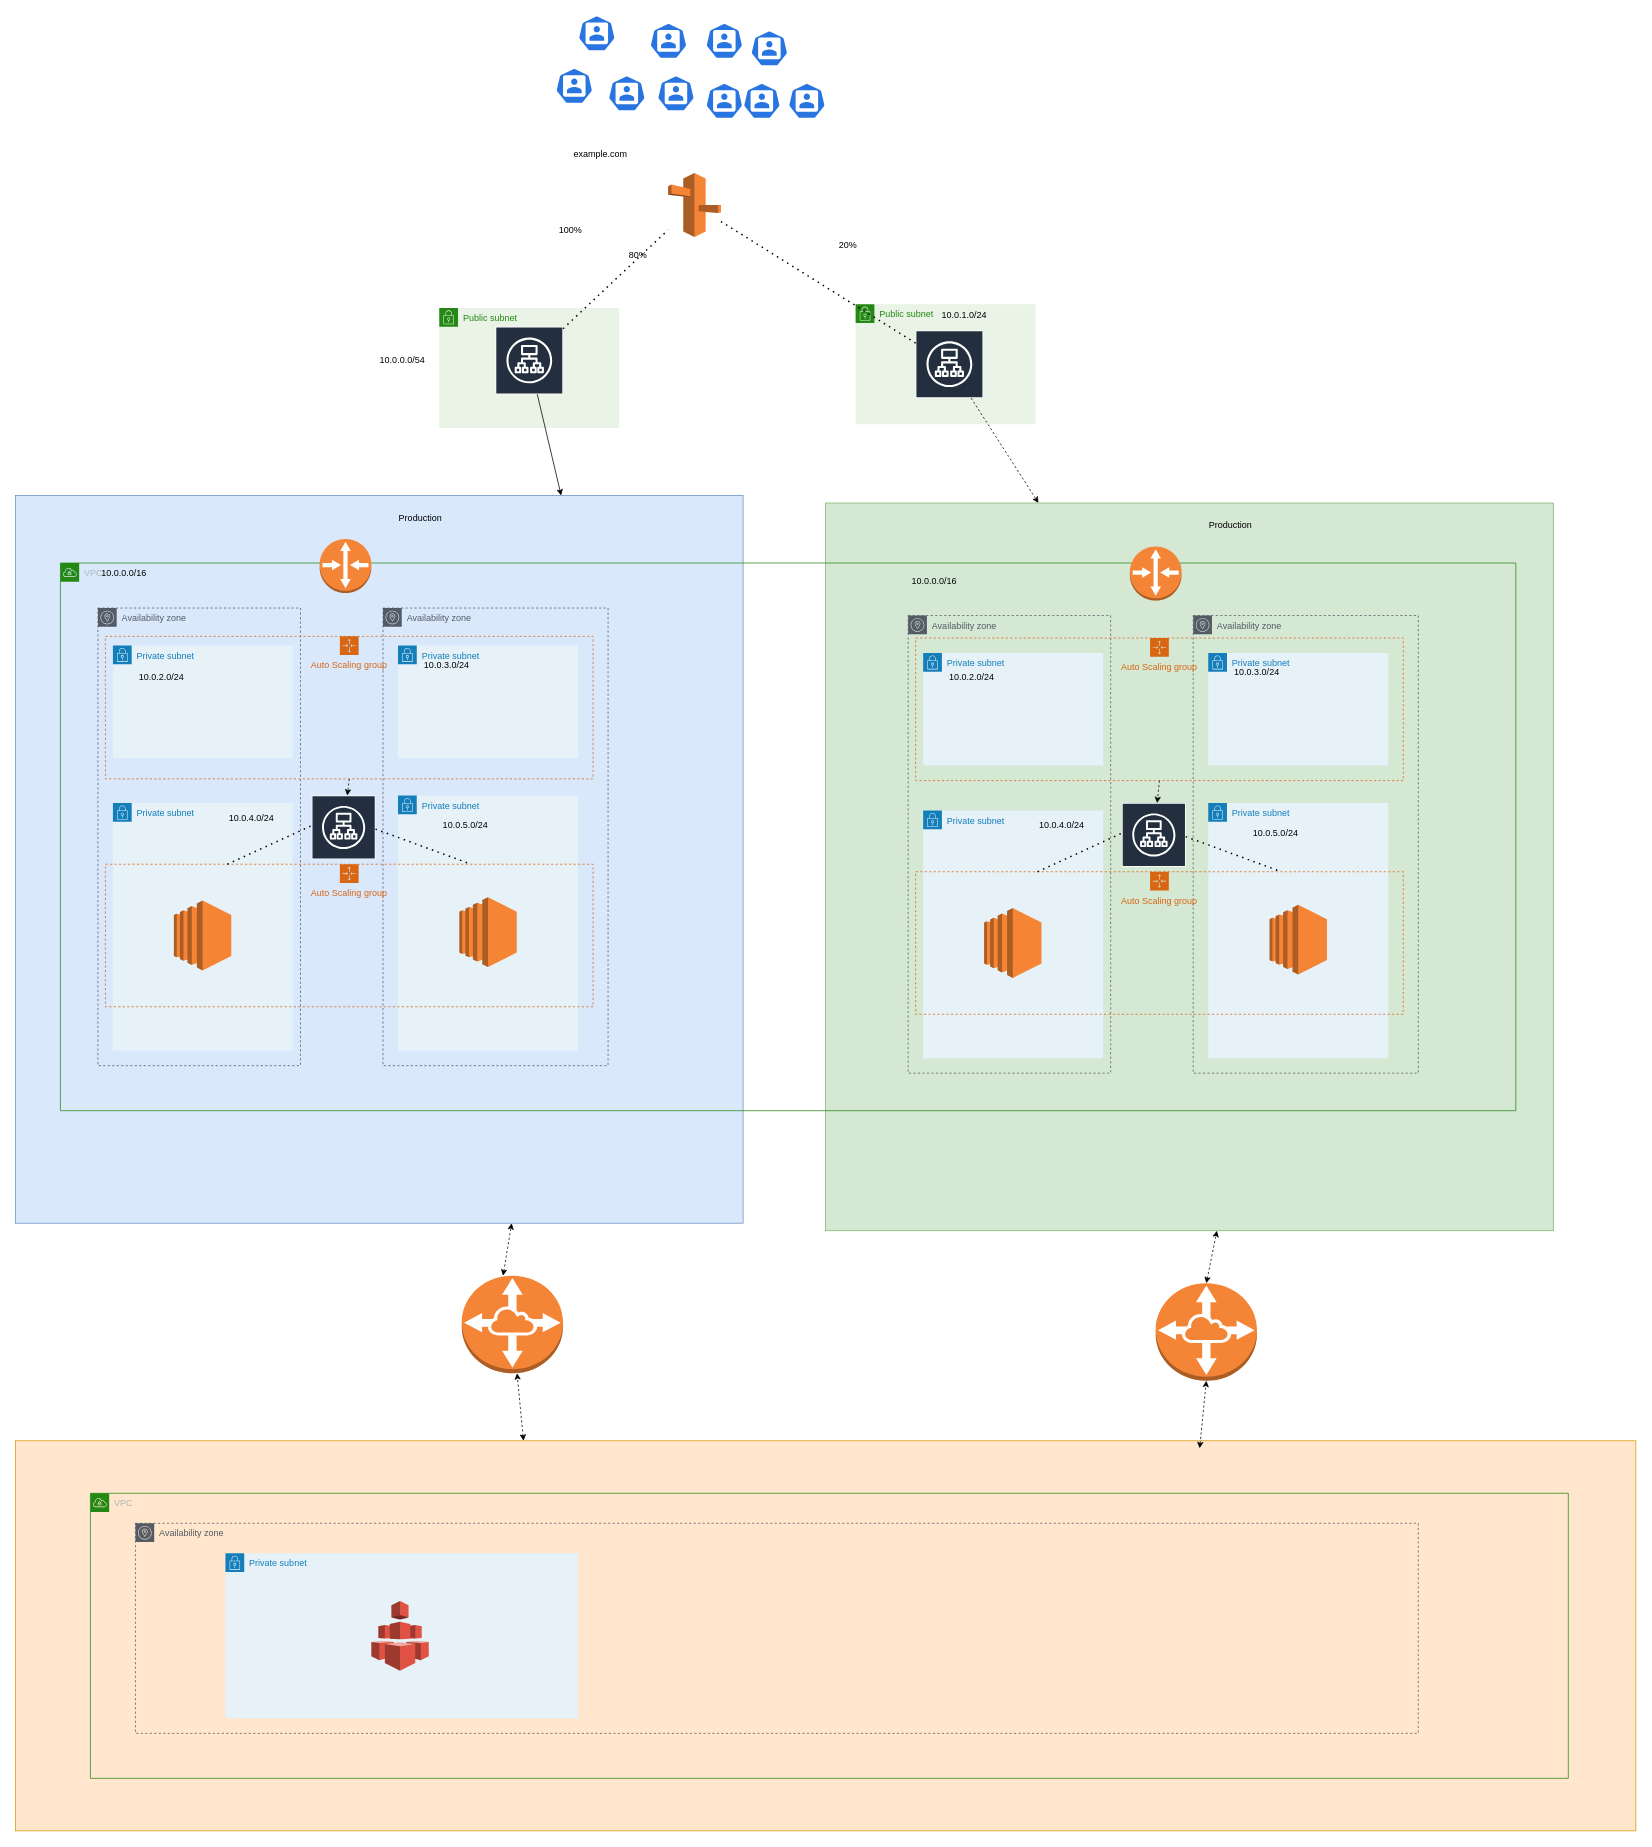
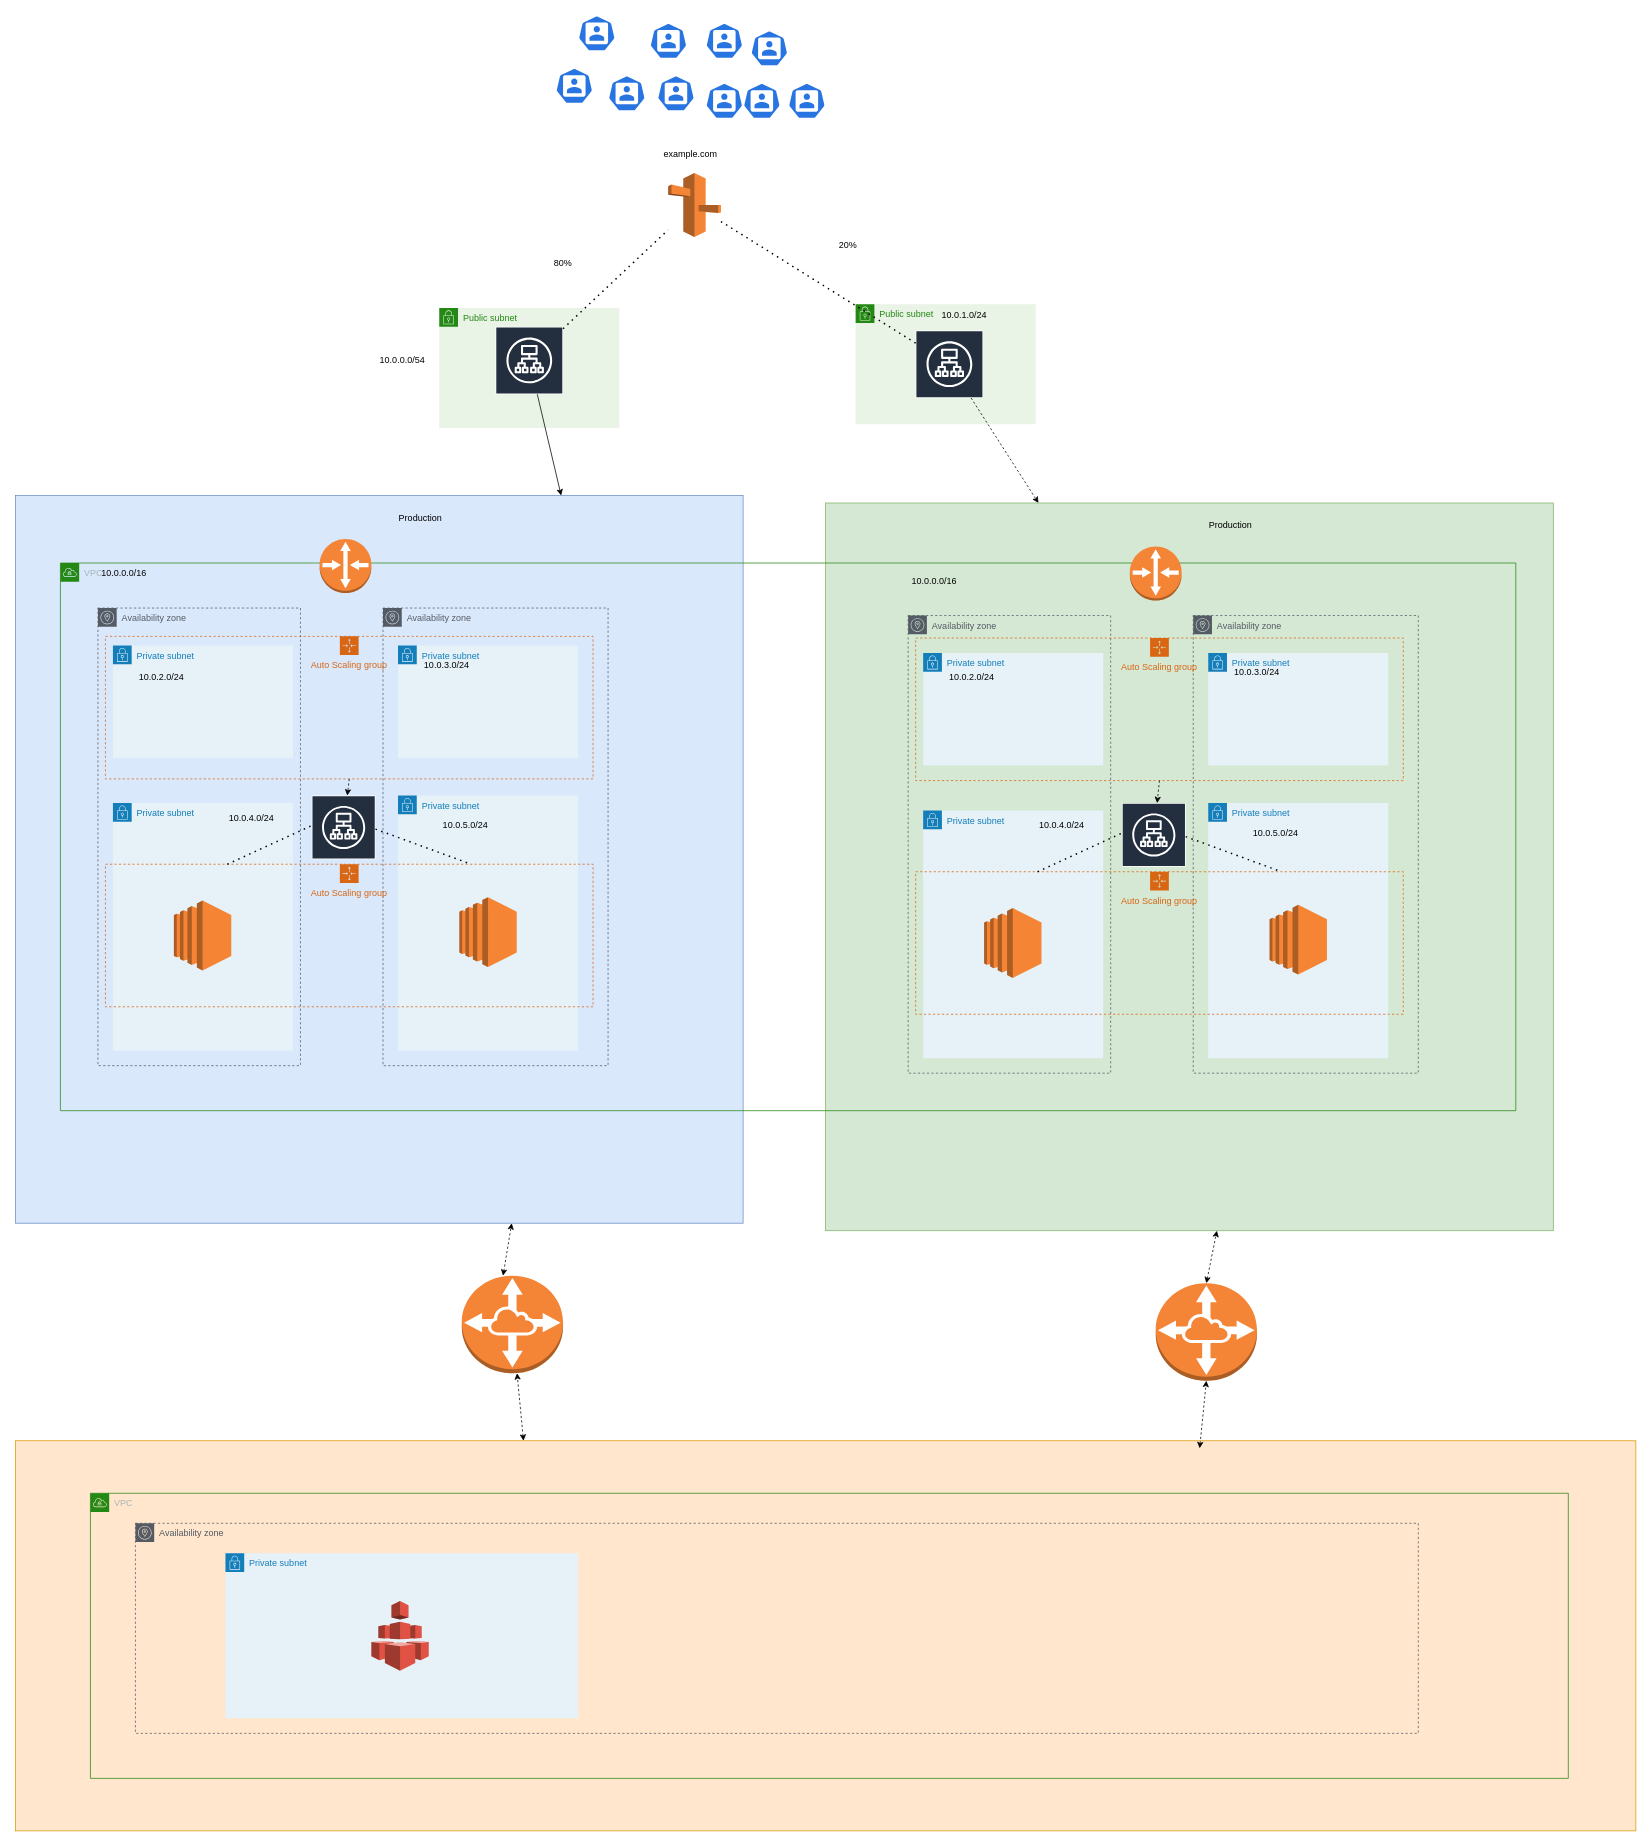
- <mxCell id="23" value="example.com" style="text;html=1;strokeColor=none;fillColor=none;align=center;verticalAlign=middle;whiteSpace=wrap;rounded=0;" vertex="1" parent="1"><mxGeometry x="720" y="190" width="160" height="30" as="geometry" /></mxCell>
+ <mxCell id="23" value="example.com" style="text;html=1;strokeColor=none;fillColor=none;align=center;verticalAlign=middle;whiteSpace=wrap;rounded=0;" vertex="1" parent="1"><mxGeometry x="840" width="160" height="30" as="geometry" y="190" /></mxCell>
- <mxCell id="24" value="100%" style="text;html=1;strokeColor=none;fillColor=none;align=center;verticalAlign=middle;whiteSpace=wrap;rounded=0;" vertex="1" parent="1"><mxGeometry x="740" y="295.5" width="40" height="20" as="geometry" /></mxCell>
- <mxCell id="25" value="80%" style="text;html=1;strokeColor=none;fillColor=none;align=center;verticalAlign=middle;whiteSpace=wrap;rounded=0;" vertex="1" parent="1"><mxGeometry x="830" y="330" width="40" height="20" as="geometry" /></mxCell>
+ <mxCell id="25" value="80%" style="text;html=1;strokeColor=none;fillColor=none;align=center;verticalAlign=middle;whiteSpace=wrap;rounded=0;" vertex="1" parent="1"><mxGeometry x="730" y="340" width="40" height="20" as="geometry" /></mxCell>
